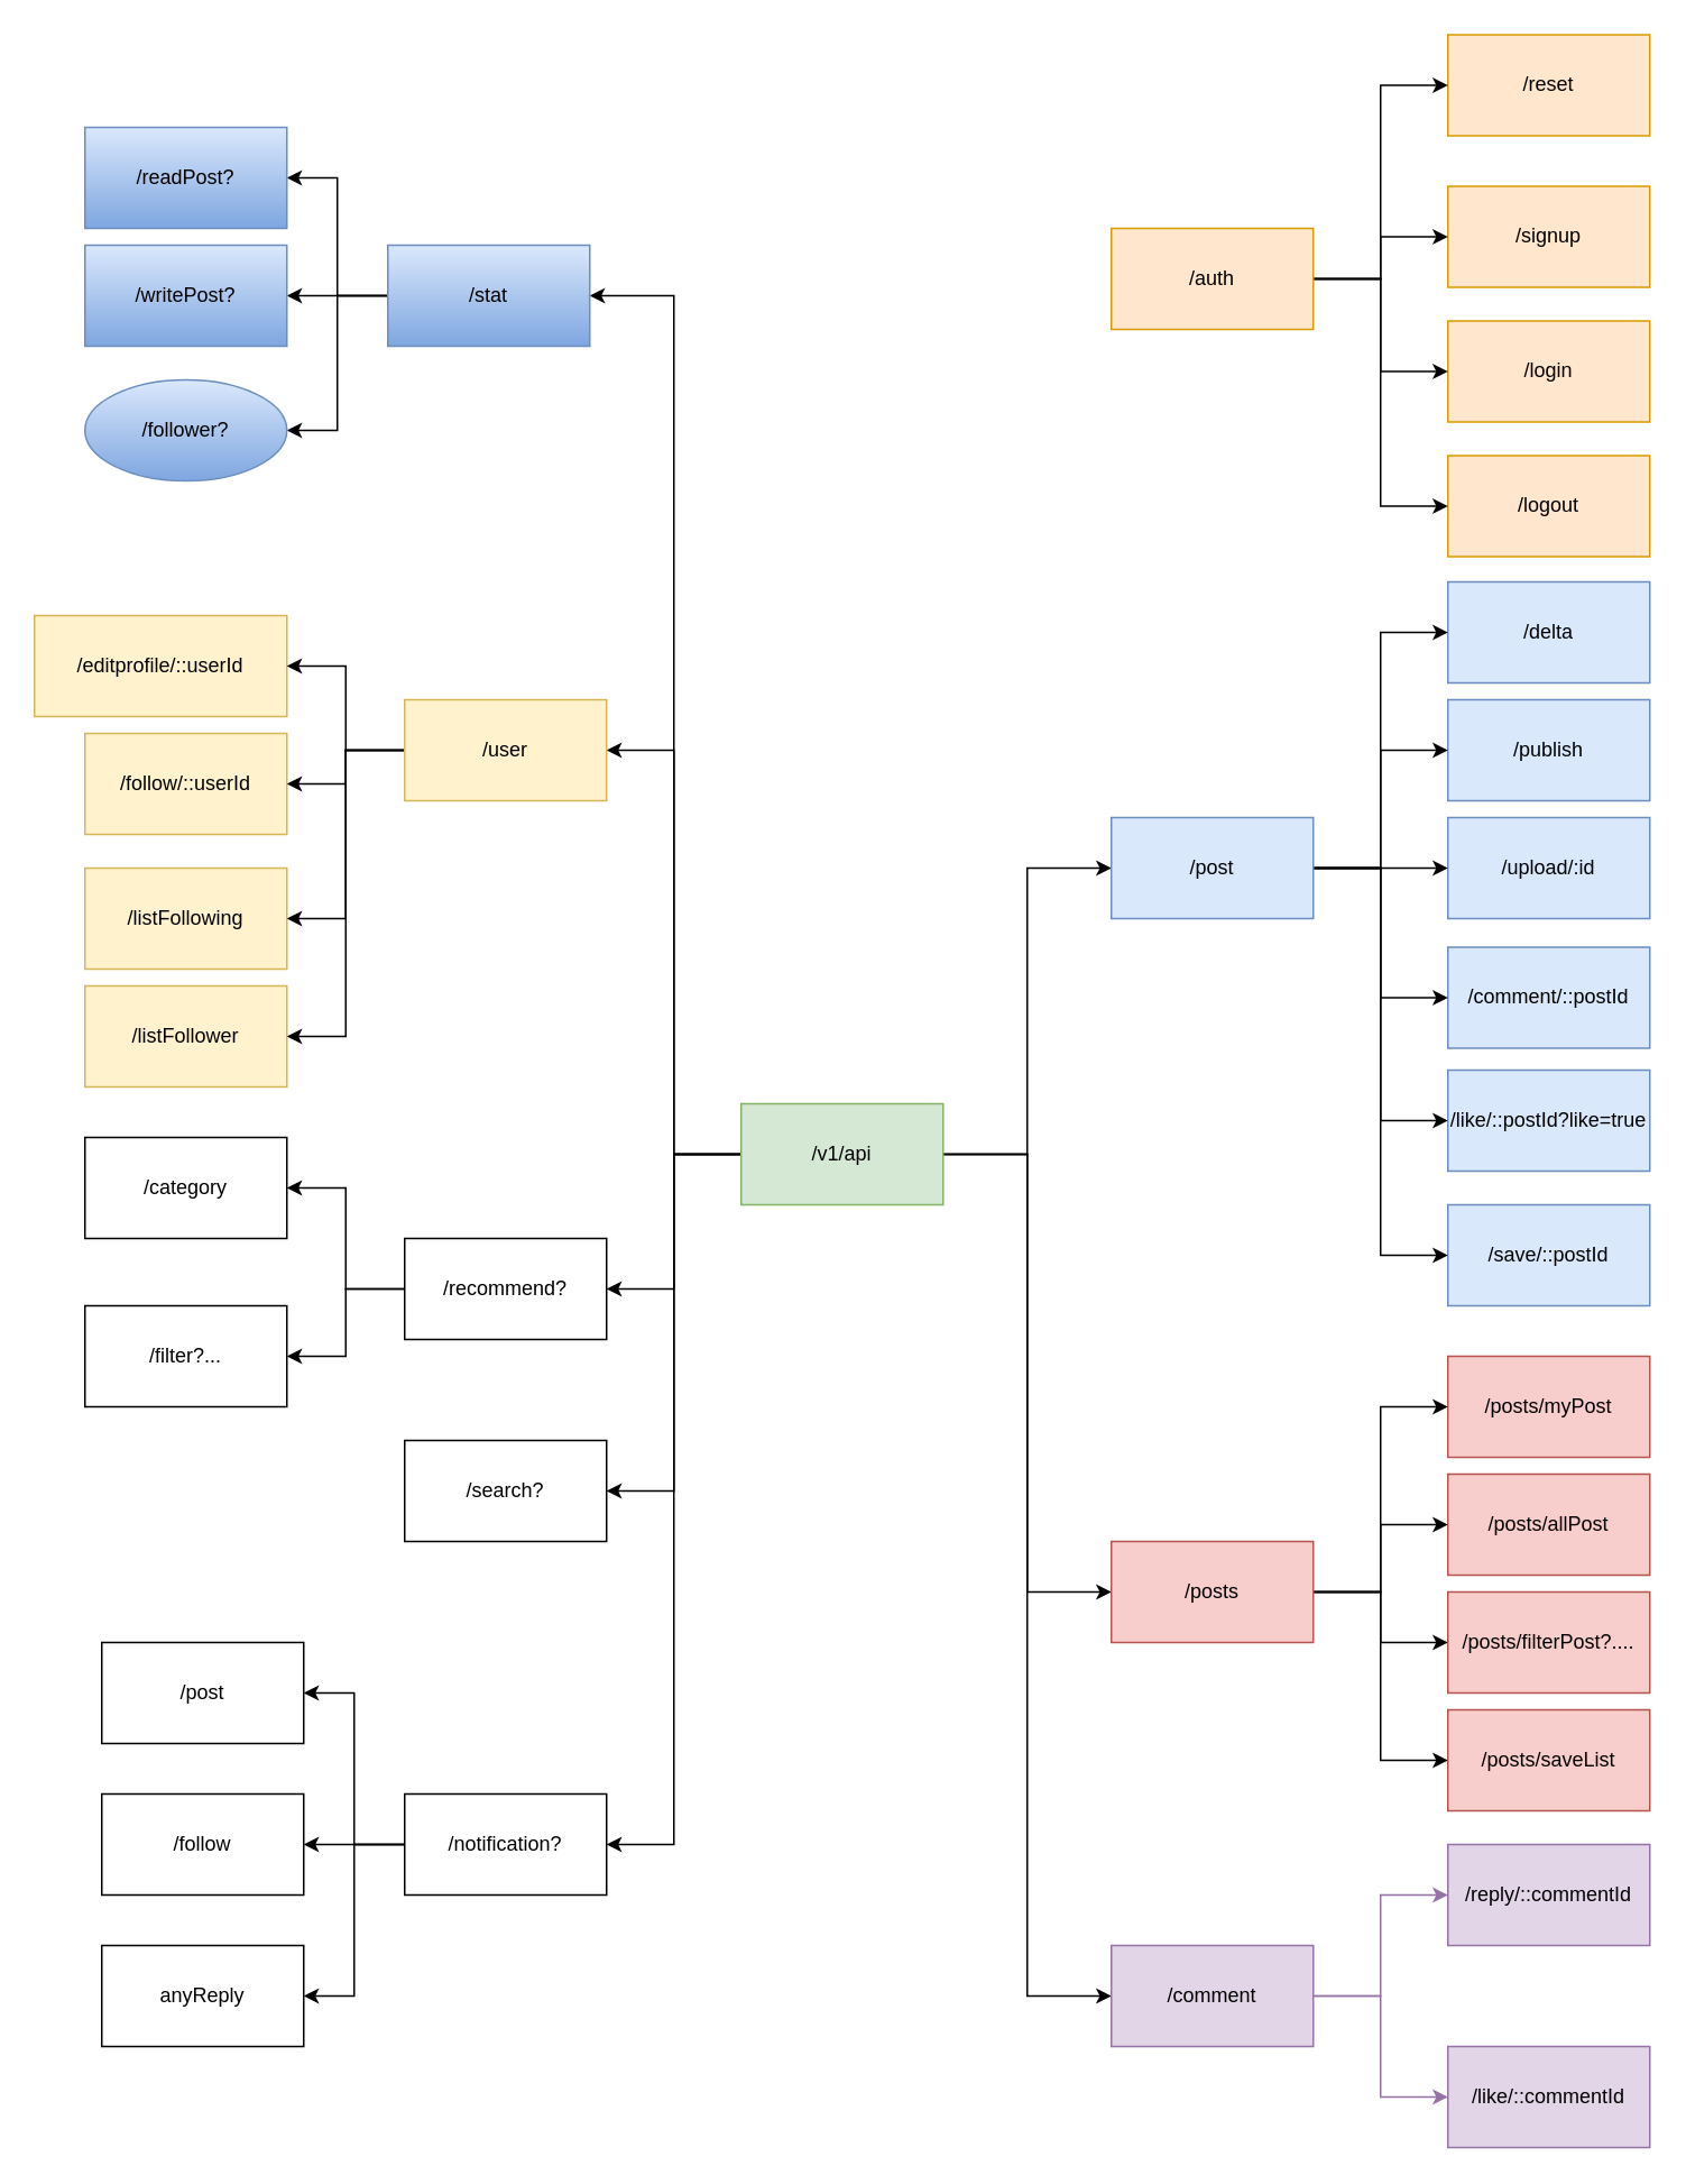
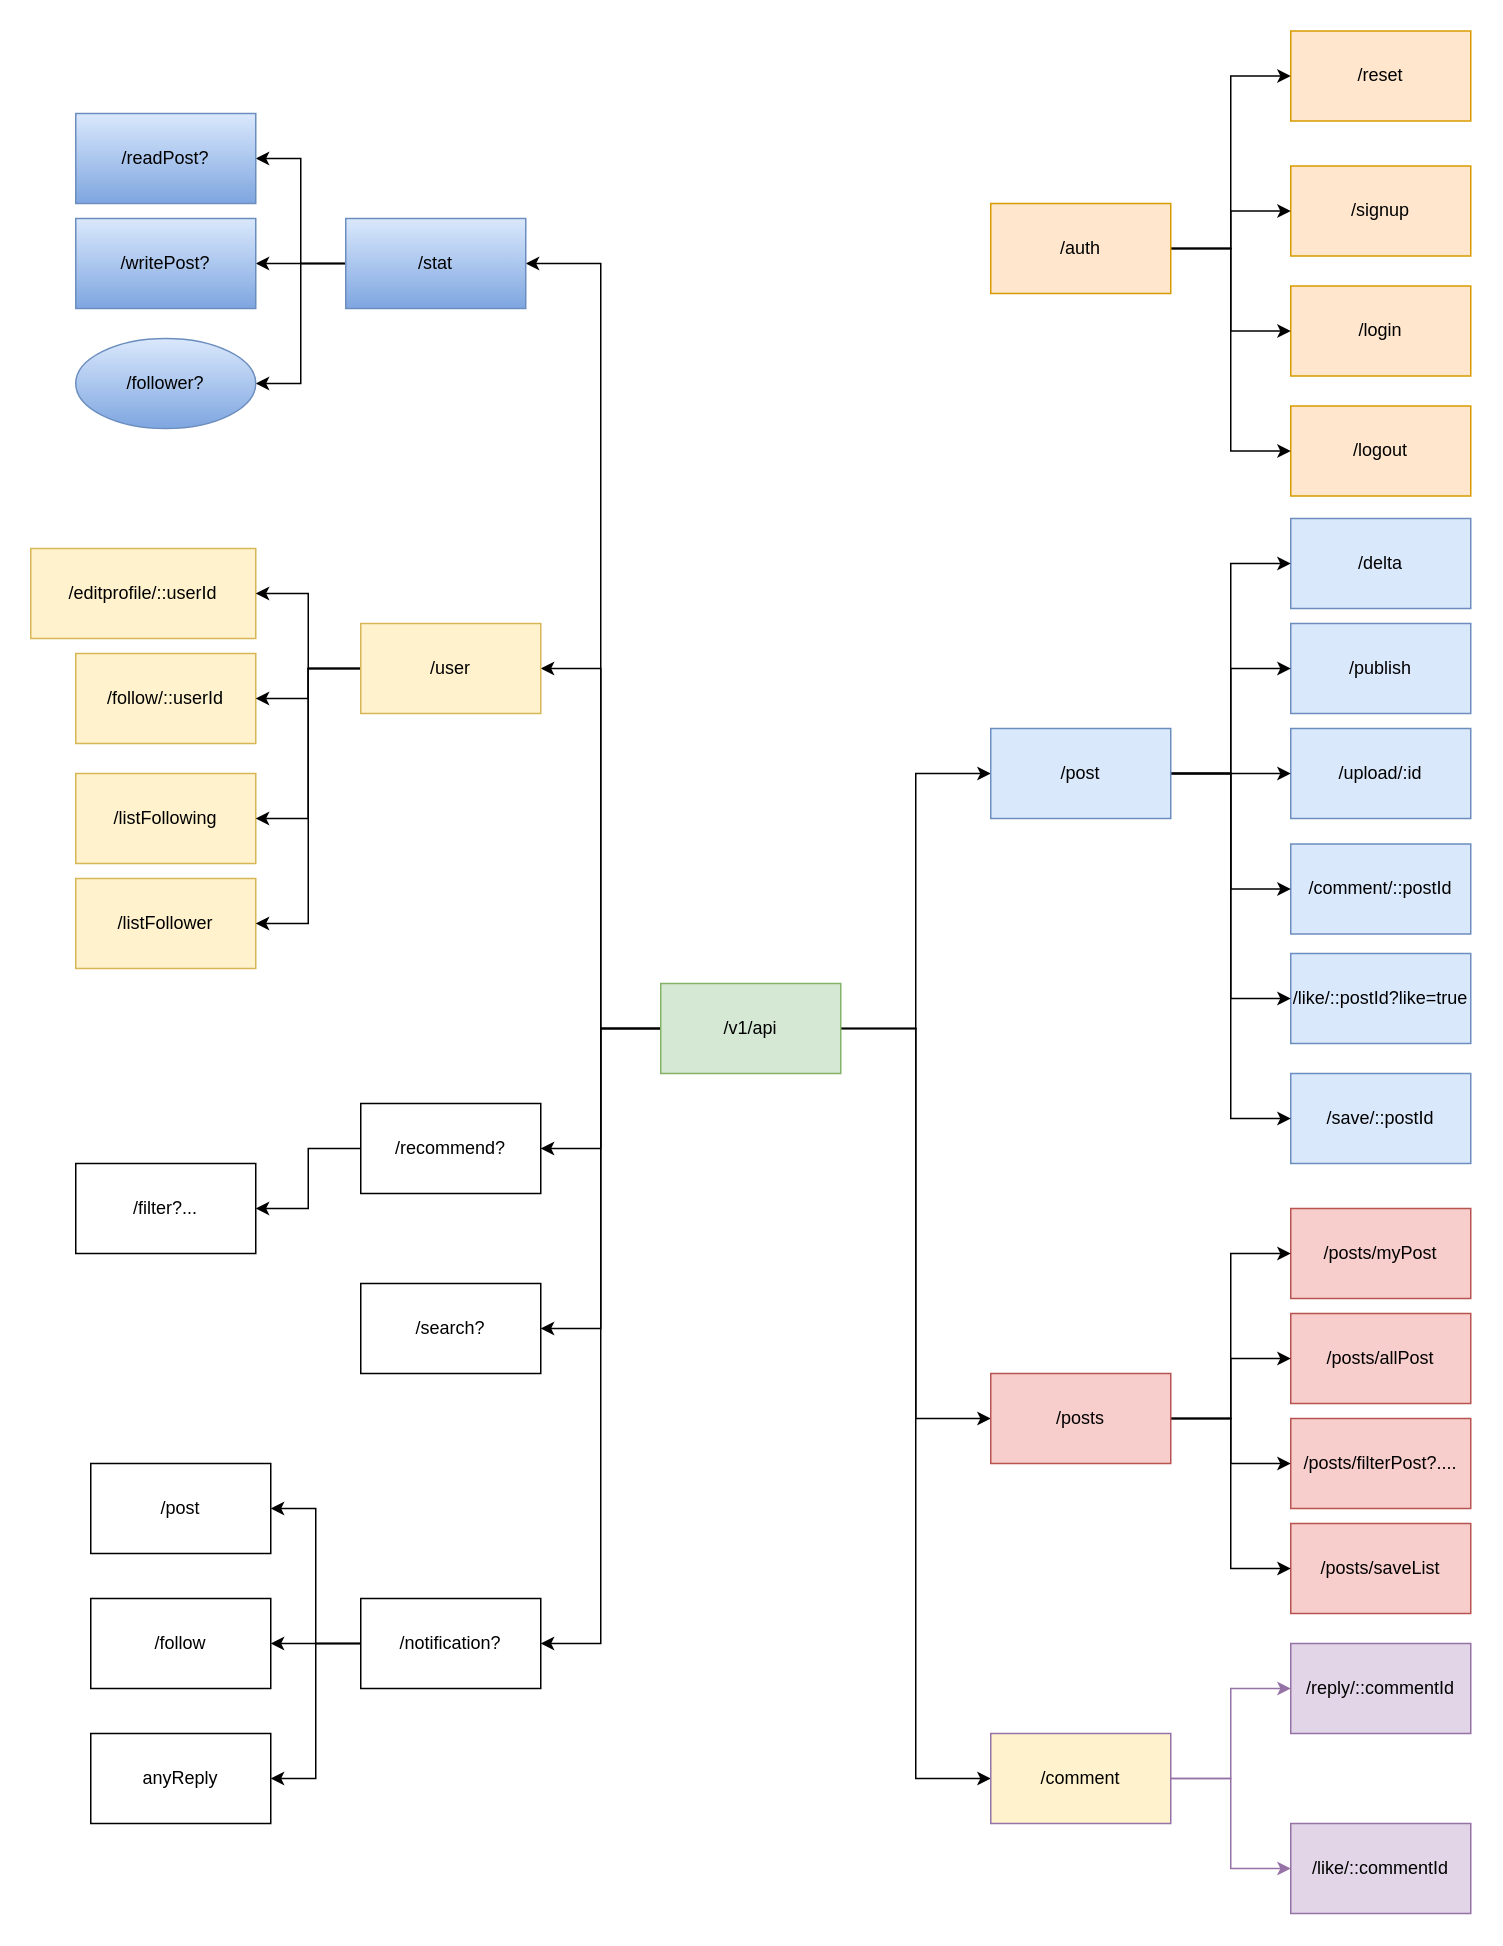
- <mxCell id="45" value="/category" style="rounded=0;whiteSpace=wrap;html=1;" vertex="1" parent="1"><mxGeometry x="50" y="675" width="120" height="60" as="geometry" /></mxCell>
- <mxCell id="21" style="edgeStyle=orthogonalEdgeStyle;rounded=0;orthogonalLoop=1;jettySize=auto;html=1;" edge="1" parent="1" source="23" target="45"><mxGeometry relative="1" as="geometry" /></mxCell>
- <mxCell id="52" value="/comment" style="rounded=0;whiteSpace=wrap;html=1;fillColor=#e1d5e7;strokeColor=#9673a6;" vertex="1" parent="1"><mxGeometry x="660" y="1155" width="120" height="60" as="geometry" /></mxCell>
+ <mxCell id="52" value="/comment" style="rounded=0;whiteSpace=wrap;html=1;fillColor=#fff2cc;strokeColor=#9673a6;" vertex="1" parent="1"><mxGeometry x="660" y="1155" width="120" height="60" as="geometry" /></mxCell>
